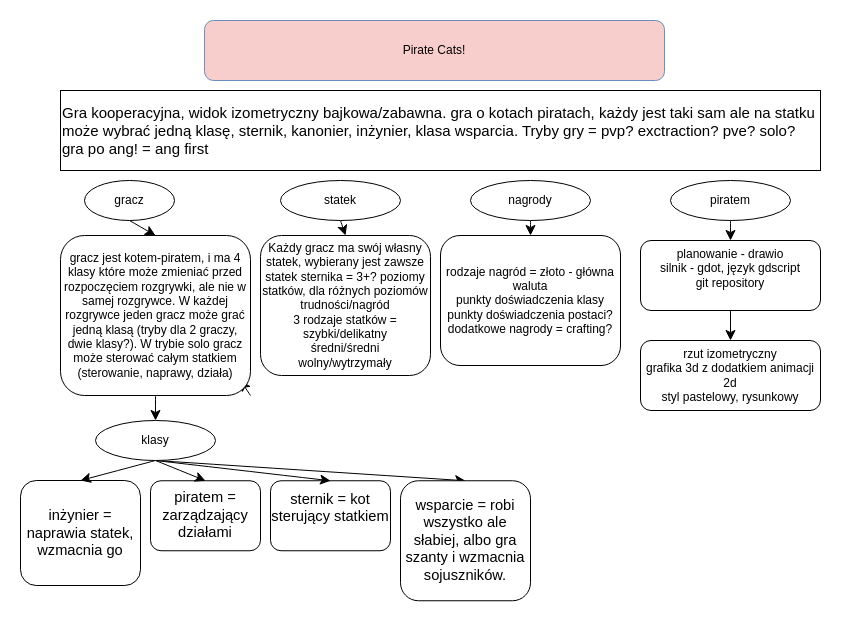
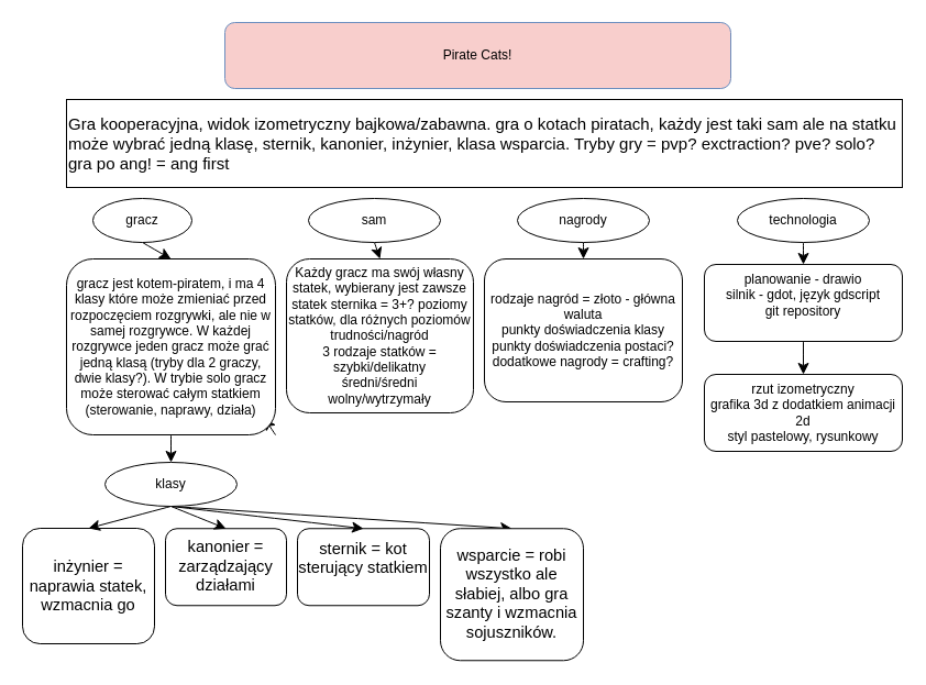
- <mxCell id="13" value="statek" style="ellipse;whiteSpace=wrap;html=1;" parent="1" vertex="1"><mxGeometry x="280" y="180" width="120" height="40" as="geometry" /></mxCell>
+ <mxCell id="13" value="sam" style="ellipse;whiteSpace=wrap;html=1;" parent="1" vertex="1"><mxGeometry x="280" y="180" width="120" height="40" as="geometry" /></mxCell>
- <mxCell id="25" value="piratem" style="ellipse;whiteSpace=wrap;html=1;" vertex="1" parent="1"><mxGeometry x="670" y="180" width="120" height="40" as="geometry" /></mxCell>
+ <mxCell id="25" value="technologia" style="ellipse;whiteSpace=wrap;html=1;" vertex="1" parent="1"><mxGeometry x="670" y="180" width="120" height="40" as="geometry" /></mxCell>
- <mxCell id="6" value="&lt;span id=&quot;docs-internal-guid-4e753459-7fff-43ab-c84b-4888f4f07243&quot;&gt;&lt;span style=&quot;font-size: 11pt; font-family: Arial, sans-serif; background-color: transparent; font-variant-numeric: normal; font-variant-east-asian: normal; font-variant-alternates: normal; font-variant-position: normal; vertical-align: baseline; white-space-collapse: preserve;&quot;&gt;piratem = zarządzający działami&lt;/span&gt;&lt;/span&gt;" style="rounded=1;whiteSpace=wrap;html=1;" parent="1" vertex="1"><mxGeometry x="150" y="480.25" width="110" height="70" as="geometry" /></mxCell>
+ <mxCell id="6" value="&lt;span id=&quot;docs-internal-guid-4e753459-7fff-43ab-c84b-4888f4f07243&quot;&gt;&lt;span style=&quot;font-size: 11pt; font-family: Arial, sans-serif; background-color: transparent; font-variant-numeric: normal; font-variant-east-asian: normal; font-variant-alternates: normal; font-variant-position: normal; vertical-align: baseline; white-space-collapse: preserve;&quot;&gt;kanonier = zarządzający działami&lt;/span&gt;&lt;/span&gt;" style="rounded=1;whiteSpace=wrap;html=1;" parent="1" vertex="1"><mxGeometry x="150" y="480.25" width="110" height="70" as="geometry" /></mxCell>
